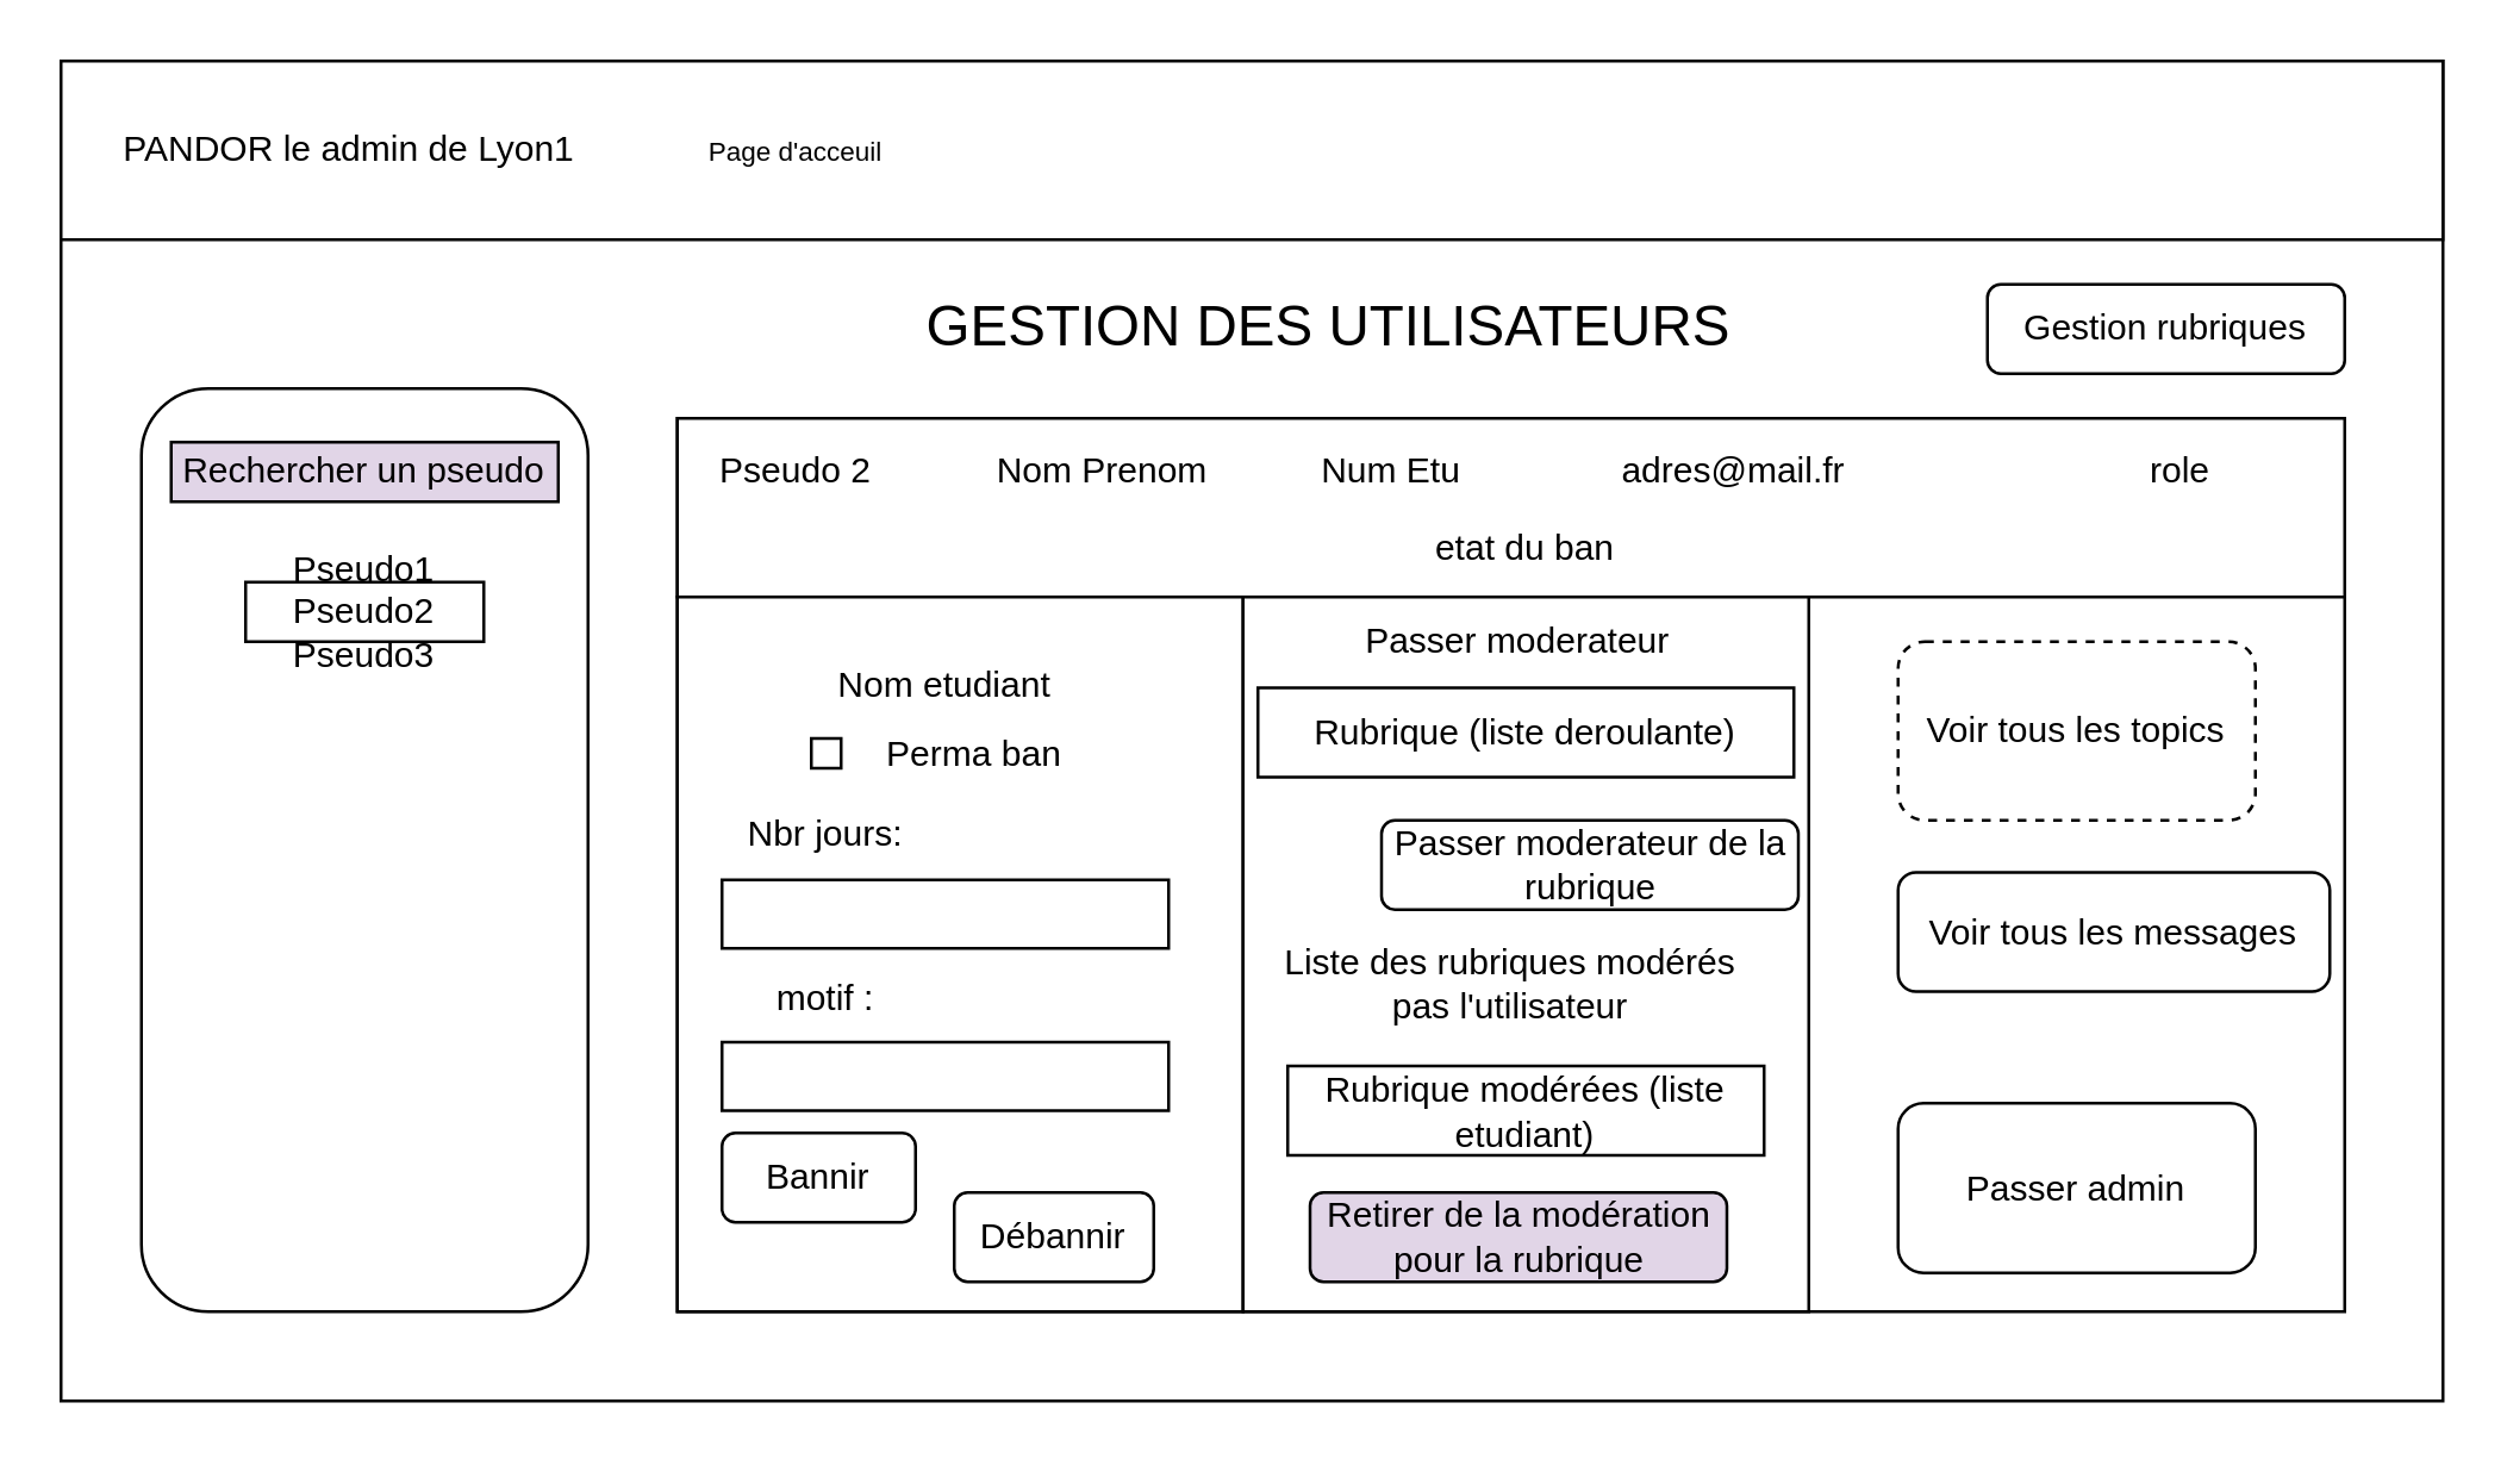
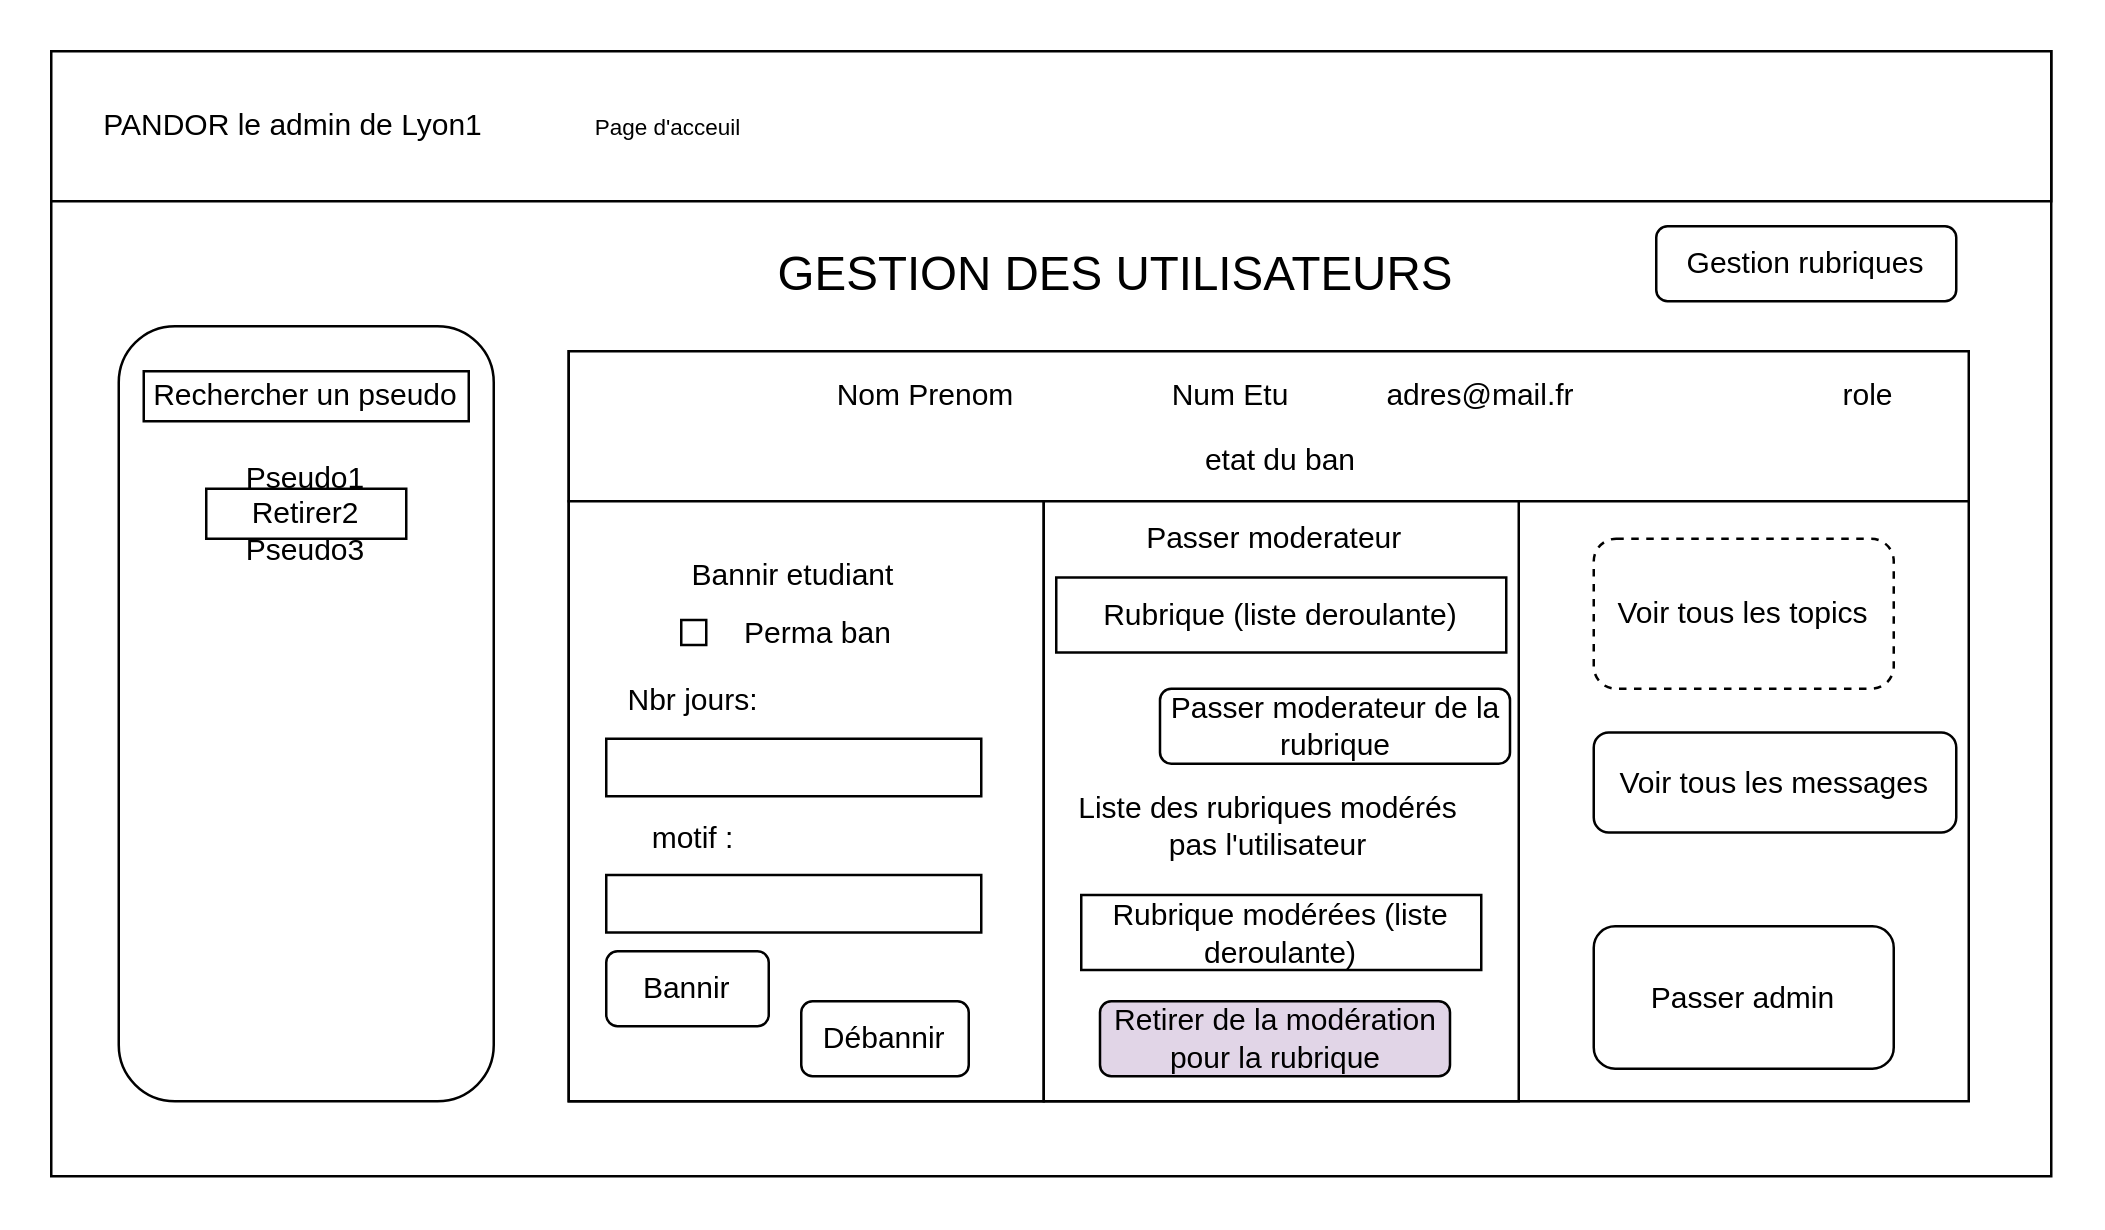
- <mxCell id="40" value="Gestion rubriques" style="rounded=1;whiteSpace=wrap;html=1;" vertex="1" parent="1"><mxGeometry x="667" y="95" width="120" height="30" as="geometry" /></mxCell>
+ <mxCell id="40" value="Gestion rubriques" style="rounded=1;whiteSpace=wrap;html=1;" vertex="1" parent="1"><mxGeometry x="662" y="90" width="120" height="30" as="geometry" /></mxCell>
- <mxCell id="11" value="Pseudo 2" style="text;html=1;strokeColor=none;fillColor=none;align=center;verticalAlign=middle;whiteSpace=wrap;rounded=0;" parent="1" vertex="1"><mxGeometry x="237" y="147.5" width="60" height="20" as="geometry" /></mxCell>
- <mxCell id="13" value="Num Etu" style="text;html=1;strokeColor=none;fillColor=none;align=center;verticalAlign=middle;whiteSpace=wrap;rounded=0;" parent="1" vertex="1"><mxGeometry x="437" y="147.5" width="60" height="20" as="geometry" /></mxCell>
+ <mxCell id="13" value="Num Etu" style="text;html=1;strokeColor=none;fillColor=none;align=center;verticalAlign=middle;whiteSpace=wrap;rounded=0;" parent="1" vertex="1"><mxGeometry x="462" y="147.5" width="60" height="20" as="geometry" /></mxCell>
- <mxCell id="14" value="adres@mail.fr" style="text;html=1;strokeColor=none;fillColor=none;align=center;verticalAlign=middle;whiteSpace=wrap;rounded=0;" parent="1" vertex="1"><mxGeometry x="547" y="147.5" width="70" height="20" as="geometry" /></mxCell>
+ <mxCell id="14" value="adres@mail.fr" style="text;html=1;strokeColor=none;fillColor=none;align=center;verticalAlign=middle;whiteSpace=wrap;rounded=0;" parent="1" vertex="1"><mxGeometry x="557" y="147.5" width="70" height="20" as="geometry" /></mxCell>
- <mxCell id="15" value="role" style="text;html=1;strokeColor=none;fillColor=none;align=center;verticalAlign=middle;whiteSpace=wrap;rounded=0;" parent="1" vertex="1"><mxGeometry x="712" y="147.5" width="40" height="20" as="geometry" /></mxCell>
+ <mxCell id="15" value="role" style="text;html=1;strokeColor=none;fillColor=none;align=center;verticalAlign=middle;whiteSpace=wrap;rounded=0;" parent="1" vertex="1"><mxGeometry x="727" y="147.5" width="40" height="20" as="geometry" /></mxCell>
- <mxCell id="32" value="Rechercher un pseudo" style="rounded=0;whiteSpace=wrap;html=1;fillColor=#e1d5e7;" parent="1" vertex="1"><mxGeometry x="57" y="148" width="130" height="20" as="geometry" /></mxCell>
+ <mxCell id="32" value="Rechercher un pseudo" style="rounded=0;whiteSpace=wrap;html=1;" parent="1" vertex="1"><mxGeometry x="57" y="148" width="130" height="20" as="geometry" /></mxCell>
- <mxCell id="8" value="&lt;div&gt;Pseudo1 Pseudo2&lt;/div&gt;&lt;div&gt;Pseudo3&lt;br&gt;&lt;/div&gt;" style="text;html=1;strokeColor=none;fillColor=none;align=center;verticalAlign=middle;whiteSpace=wrap;rounded=0;" parent="1" vertex="1"><mxGeometry x="102" y="180" width="40" height="50" as="geometry" /></mxCell>
+ <mxCell id="8" value="&lt;div&gt;Pseudo1 Retirer2&lt;/div&gt;&lt;div&gt;Pseudo3&lt;br&gt;&lt;/div&gt;" style="text;html=1;strokeColor=none;fillColor=none;align=center;verticalAlign=middle;whiteSpace=wrap;rounded=0;" parent="1" vertex="1"><mxGeometry x="102" y="180" width="40" height="50" as="geometry" /></mxCell>
- <mxCell id="19" value="Nom etudiant" style="text;html=1;strokeColor=none;fillColor=none;align=center;verticalAlign=middle;whiteSpace=wrap;rounded=0;" parent="1" vertex="1"><mxGeometry x="267" y="220" width="100" height="20" as="geometry" /></mxCell>
+ <mxCell id="19" value="Bannir etudiant" style="text;html=1;strokeColor=none;fillColor=none;align=center;verticalAlign=middle;whiteSpace=wrap;rounded=0;" parent="1" vertex="1"><mxGeometry x="267" y="220" width="100" height="20" as="geometry" /></mxCell>
- <mxCell id="34" value="Rubrique modérées (liste etudiant)" style="rounded=0;whiteSpace=wrap;html=1;" parent="1" vertex="1"><mxGeometry x="432" y="357.5" width="160" height="30" as="geometry" /></mxCell>
+ <mxCell id="34" value="Rubrique modérées (liste deroulante)" style="rounded=0;whiteSpace=wrap;html=1;" parent="1" vertex="1"><mxGeometry x="432" y="357.5" width="160" height="30" as="geometry" /></mxCell>
